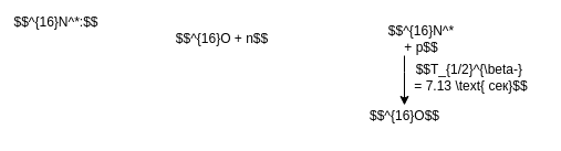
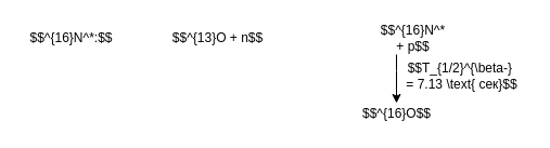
- <mxCell id="2" value="$$^{16}N^*:$$" style="text;html=1;resizable=0;autosize=1;align=center;verticalAlign=middle;points=[];fillColor=none;strokeColor=none;rounded=0;" vertex="1" parent="1"><mxGeometry x="5" y="10" width="90" height="20" as="geometry" /></mxCell>
+ <mxCell id="2" value="$$^{16}N^*:$$" style="text;html=1;resizable=0;autosize=1;align=center;verticalAlign=middle;points=[];fillColor=none;strokeColor=none;rounded=0;" vertex="1" parent="1"><mxGeometry x="20" y="25" width="90" height="20" as="geometry" /></mxCell>
- <mxCell id="3" value="$$^{16}O + n$$" style="text;html=1;resizable=0;autosize=1;align=center;verticalAlign=middle;points=[];fillColor=none;strokeColor=none;rounded=0;" vertex="1" parent="1"><mxGeometry x="150" y="25" width="100" height="20" as="geometry" /></mxCell>
+ <mxCell id="3" value="$$^{13}O + n$$" style="text;html=1;resizable=0;autosize=1;align=center;verticalAlign=middle;points=[];fillColor=none;strokeColor=none;rounded=0;" vertex="1" parent="1"><mxGeometry x="150" y="25" width="100" height="20" as="geometry" /></mxCell>
